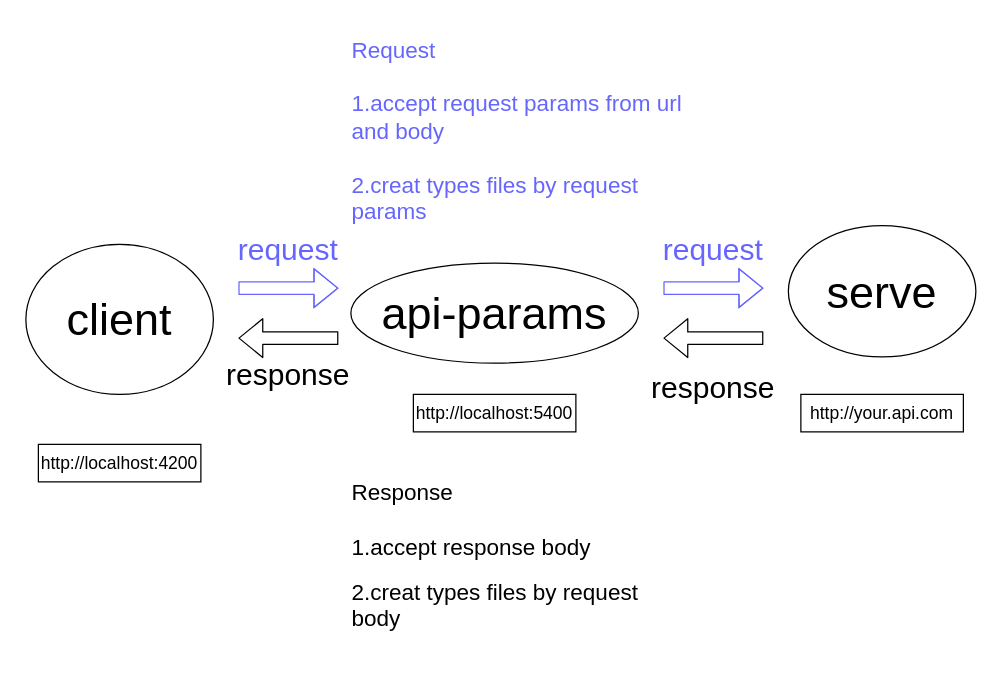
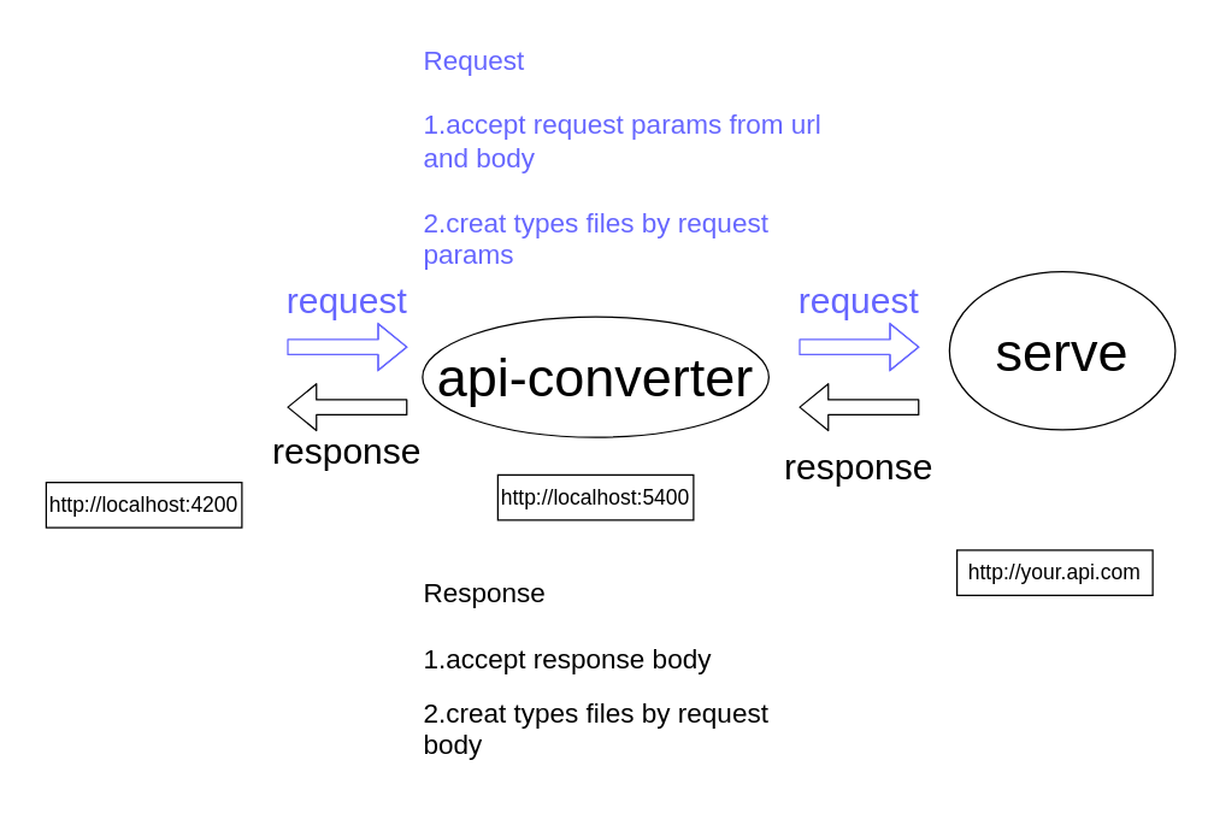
- <mxCell id="3" value="&lt;font style=&quot;font-size: 36px&quot;&gt;api-params&lt;/font&gt;" style="ellipse;whiteSpace=wrap;html=1;" vertex="1" parent="1"><mxGeometry x="280" y="210" width="230" height="80" as="geometry" /></mxCell>
+ <mxCell id="3" value="&lt;font style=&quot;font-size: 36px&quot;&gt;api-converter&lt;/font&gt;" style="ellipse;whiteSpace=wrap;html=1;" vertex="1" parent="1"><mxGeometry x="280" y="210" width="230" height="80" as="geometry" /></mxCell>
- <mxCell id="2" value="&lt;font style=&quot;font-size: 36px&quot;&gt;client&lt;/font&gt;" style="ellipse;whiteSpace=wrap;html=1;" parent="1" vertex="1"><mxGeometry x="20" y="195" width="150" height="120" as="geometry" /></mxCell>
- <mxCell id="17" value="&lt;font style=&quot;font-size: 14px&quot;&gt;http://your.api.com&lt;/font&gt;" style="rounded=0;whiteSpace=wrap;html=1;" vertex="1" parent="1"><mxGeometry x="640" y="315" width="130" height="30" as="geometry" /></mxCell>
+ <mxCell id="17" value="&lt;font style=&quot;font-size: 14px&quot;&gt;http://your.api.com&lt;/font&gt;" style="rounded=0;whiteSpace=wrap;html=1;" vertex="1" parent="1"><mxGeometry x="635" y="365" width="130" height="30" as="geometry" /></mxCell>
- <mxCell id="15" value="&lt;font style=&quot;font-size: 14px&quot;&gt;http://localhost:4200&lt;/font&gt;" style="rounded=0;whiteSpace=wrap;html=1;" vertex="1" parent="1"><mxGeometry x="30" y="355" width="130" height="30" as="geometry" /></mxCell>
+ <mxCell id="15" value="&lt;font style=&quot;font-size: 14px&quot;&gt;http://localhost:4200&lt;/font&gt;" style="rounded=0;whiteSpace=wrap;html=1;" vertex="1" parent="1"><mxGeometry x="30" y="320" width="130" height="30" as="geometry" /></mxCell>
